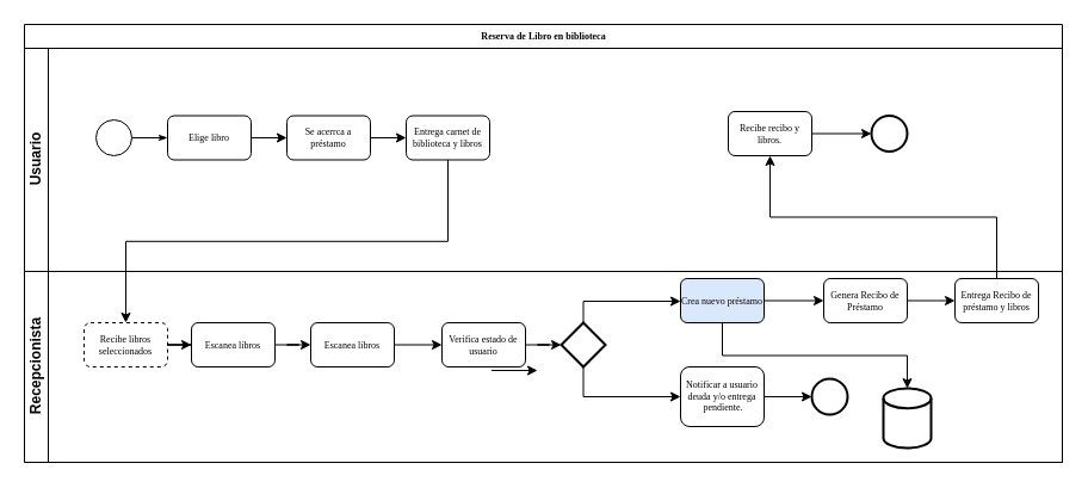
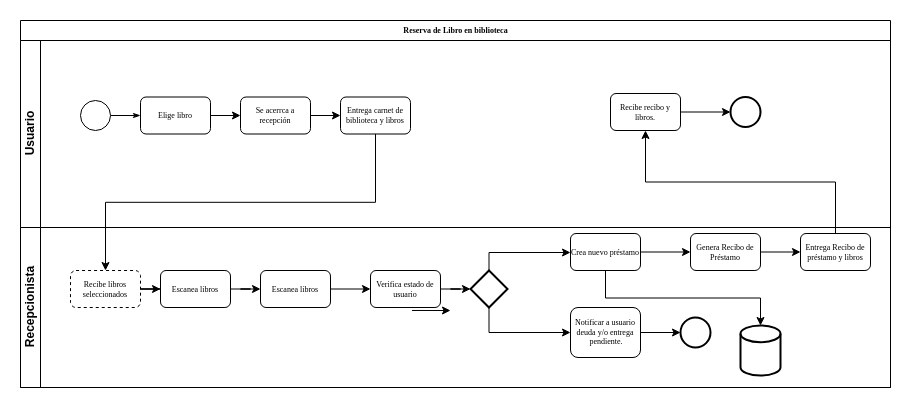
- <mxCell id="9" value="Se acerrca a préstamo" style="rounded=1;whiteSpace=wrap;html=1;shadow=0;labelBackgroundColor=none;strokeWidth=1;fontFamily=Verdana;fontSize=8;align=center;" parent="3" vertex="1"><mxGeometry x="220" y="56.5" width="70" height="37" as="geometry" /></mxCell>
+ <mxCell id="9" value="Se acerrca a recepción" style="rounded=1;whiteSpace=wrap;html=1;shadow=0;labelBackgroundColor=none;strokeWidth=1;fontFamily=Verdana;fontSize=8;align=center;" parent="3" vertex="1"><mxGeometry x="220" y="56.5" width="70" height="37" as="geometry" /></mxCell>
- <mxCell id="21" value="Crea nuevo préstamo" style="rounded=1;whiteSpace=wrap;html=1;shadow=0;labelBackgroundColor=none;strokeWidth=1;fontFamily=Verdana;fontSize=8;align=center;fillColor=#dae8fc;" parent="15" vertex="1"><mxGeometry x="550" y="6" width="70" height="37" as="geometry" /></mxCell>
+ <mxCell id="21" value="Crea nuevo préstamo" style="rounded=1;whiteSpace=wrap;html=1;shadow=0;labelBackgroundColor=none;strokeWidth=1;fontFamily=Verdana;fontSize=8;align=center;" parent="15" vertex="1"><mxGeometry x="550" y="6" width="70" height="37" as="geometry" /></mxCell>
